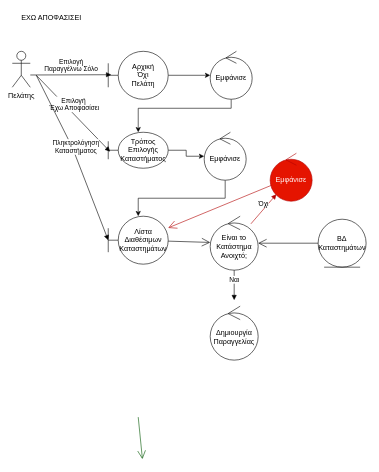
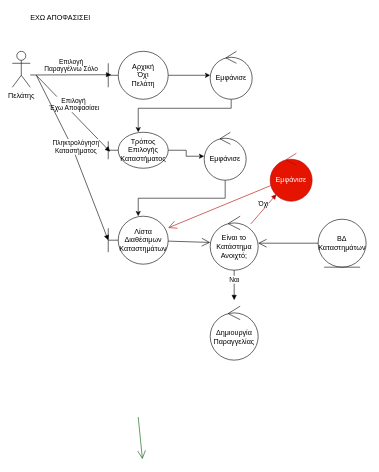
- <mxCell id="24" value="ΕΧΩ ΑΠΟΦΑΣΙΣΕΙ" style="text;html=1;align=center;verticalAlign=middle;resizable=0;points=[];autosize=1;strokeColor=none;fillColor=none;" parent="1" vertex="1"><mxGeometry x="25" y="20" width="120" height="20" as="geometry" /></mxCell>
+ <mxCell id="24" value="ΕΧΩ ΑΠΟΦΑΣΙΣΕΙ" style="text;html=1;align=center;verticalAlign=middle;resizable=0;points=[];autosize=1;strokeColor=none;fillColor=none;" parent="1" vertex="1"><mxGeometry x="40" y="20" width="120" height="20" as="geometry" /></mxCell>
